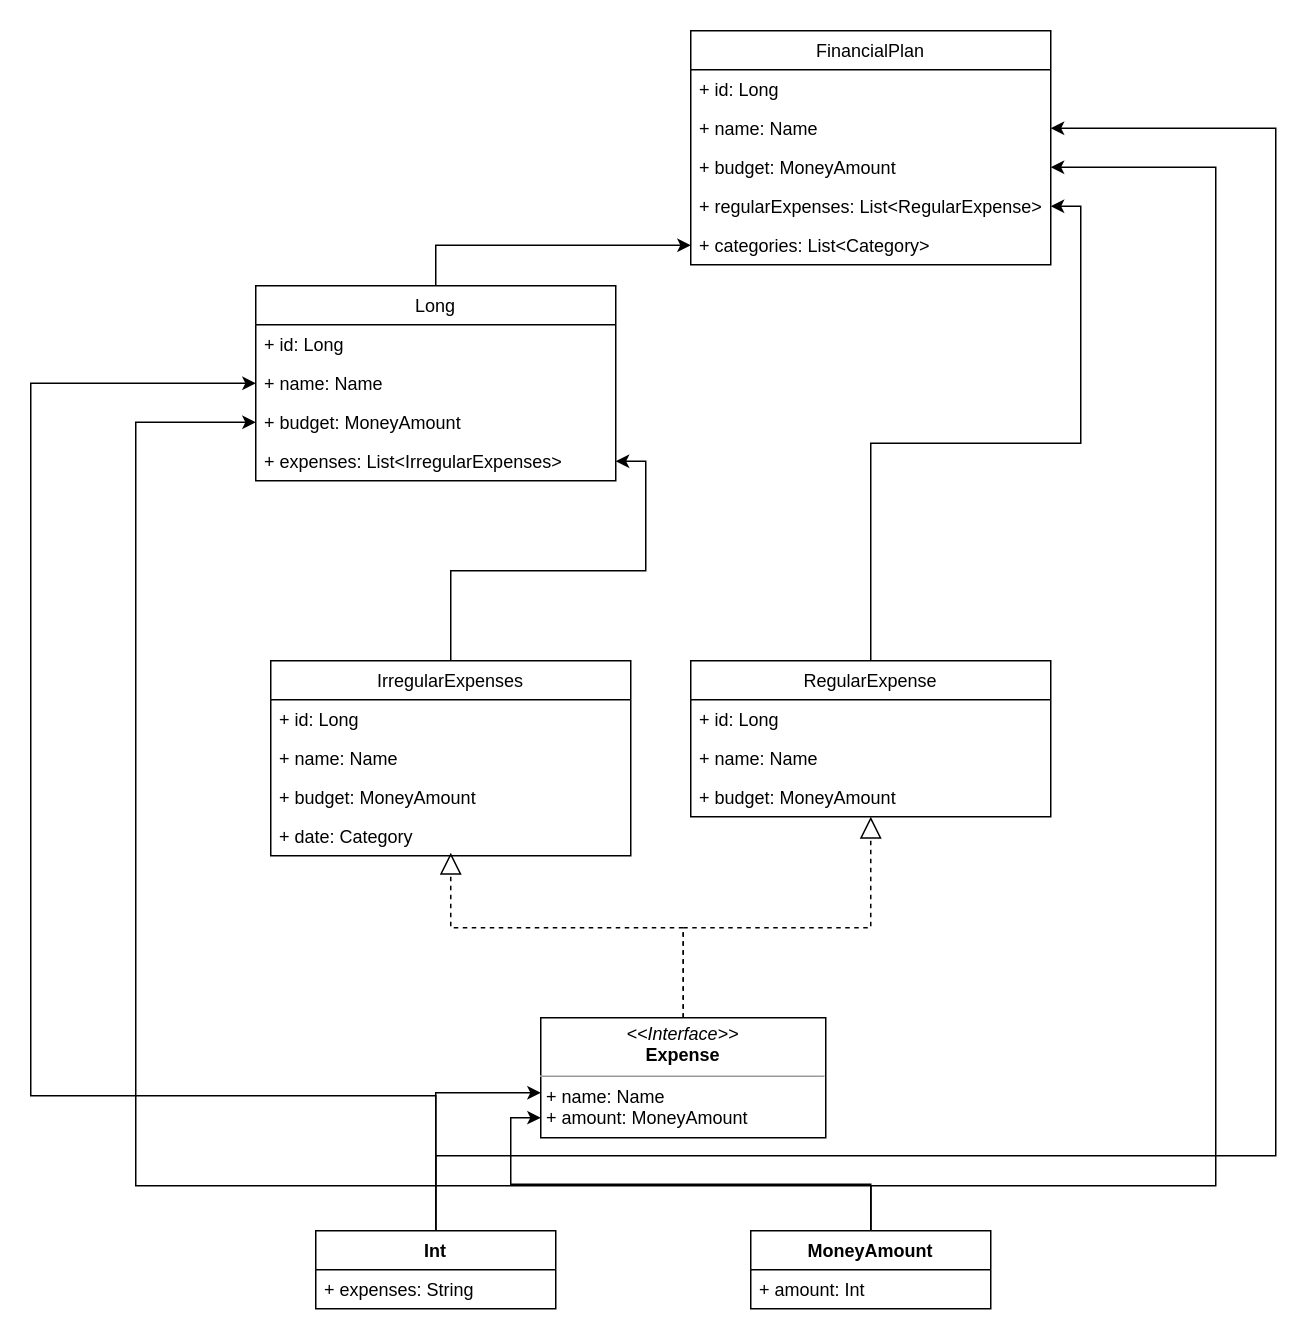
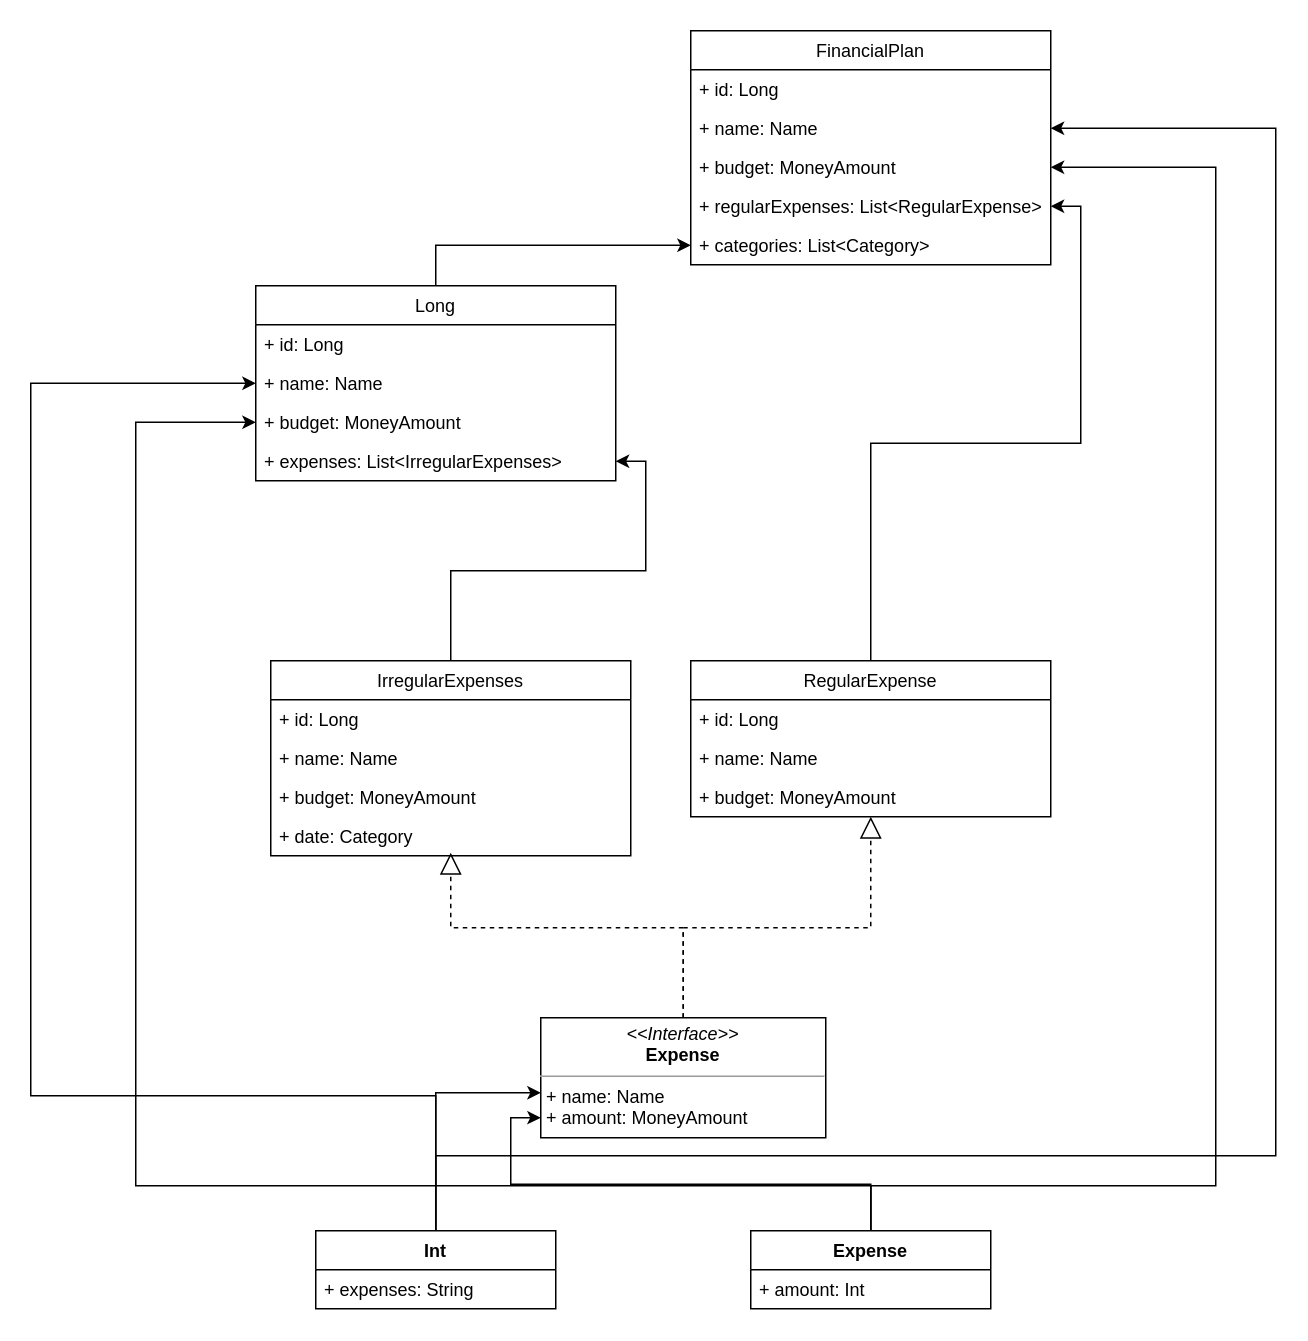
- <mxCell id="11" value="MoneyAmount" style="swimlane;fontStyle=1;align=center;verticalAlign=top;childLayout=stackLayout;horizontal=1;startSize=26;horizontalStack=0;resizeParent=1;resizeParentMax=0;resizeLast=0;collapsible=1;marginBottom=0;" vertex="1" parent="1"><mxGeometry x="500" y="820" width="160" height="52" as="geometry" /></mxCell>
+ <mxCell id="11" value="Expense" style="swimlane;fontStyle=1;align=center;verticalAlign=top;childLayout=stackLayout;horizontal=1;startSize=26;horizontalStack=0;resizeParent=1;resizeParentMax=0;resizeLast=0;collapsible=1;marginBottom=0;" vertex="1" parent="1"><mxGeometry x="500" y="820" width="160" height="52" as="geometry" /></mxCell>
